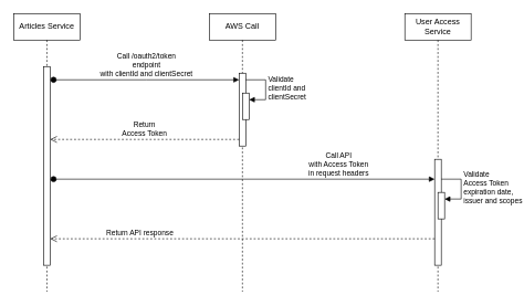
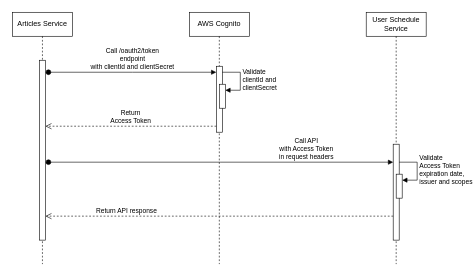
- <mxCell id="4" value="AWS Call" style="shape=umlLifeline;perimeter=lifelinePerimeter;whiteSpace=wrap;html=1;container=1;dropTarget=0;collapsible=0;recursiveResize=0;outlineConnect=0;portConstraint=eastwest;newEdgeStyle={&quot;edgeStyle&quot;:&quot;elbowEdgeStyle&quot;,&quot;elbow&quot;:&quot;vertical&quot;,&quot;curved&quot;:0,&quot;rounded&quot;:0};" vertex="1" parent="1"><mxGeometry x="315" y="20" width="100" height="420" as="geometry" /></mxCell>
+ <mxCell id="4" value="AWS Cognito" style="shape=umlLifeline;perimeter=lifelinePerimeter;whiteSpace=wrap;html=1;container=1;dropTarget=0;collapsible=0;recursiveResize=0;outlineConnect=0;portConstraint=eastwest;newEdgeStyle={&quot;edgeStyle&quot;:&quot;elbowEdgeStyle&quot;,&quot;elbow&quot;:&quot;vertical&quot;,&quot;curved&quot;:0,&quot;rounded&quot;:0};" vertex="1" parent="1"><mxGeometry x="315" y="20" width="100" height="420" as="geometry" /></mxCell>
- <mxCell id="8" value="User Access Service" style="shape=umlLifeline;perimeter=lifelinePerimeter;whiteSpace=wrap;html=1;container=1;dropTarget=0;collapsible=0;recursiveResize=0;outlineConnect=0;portConstraint=eastwest;newEdgeStyle={&quot;edgeStyle&quot;:&quot;elbowEdgeStyle&quot;,&quot;elbow&quot;:&quot;vertical&quot;,&quot;curved&quot;:0,&quot;rounded&quot;:0};" vertex="1" parent="1"><mxGeometry x="610" y="20" width="100" height="420" as="geometry" /></mxCell>
+ <mxCell id="8" value="User Schedule Service" style="shape=umlLifeline;perimeter=lifelinePerimeter;whiteSpace=wrap;html=1;container=1;dropTarget=0;collapsible=0;recursiveResize=0;outlineConnect=0;portConstraint=eastwest;newEdgeStyle={&quot;edgeStyle&quot;:&quot;elbowEdgeStyle&quot;,&quot;elbow&quot;:&quot;vertical&quot;,&quot;curved&quot;:0,&quot;rounded&quot;:0};" vertex="1" parent="1"><mxGeometry x="610" y="20" width="100" height="420" as="geometry" /></mxCell>
